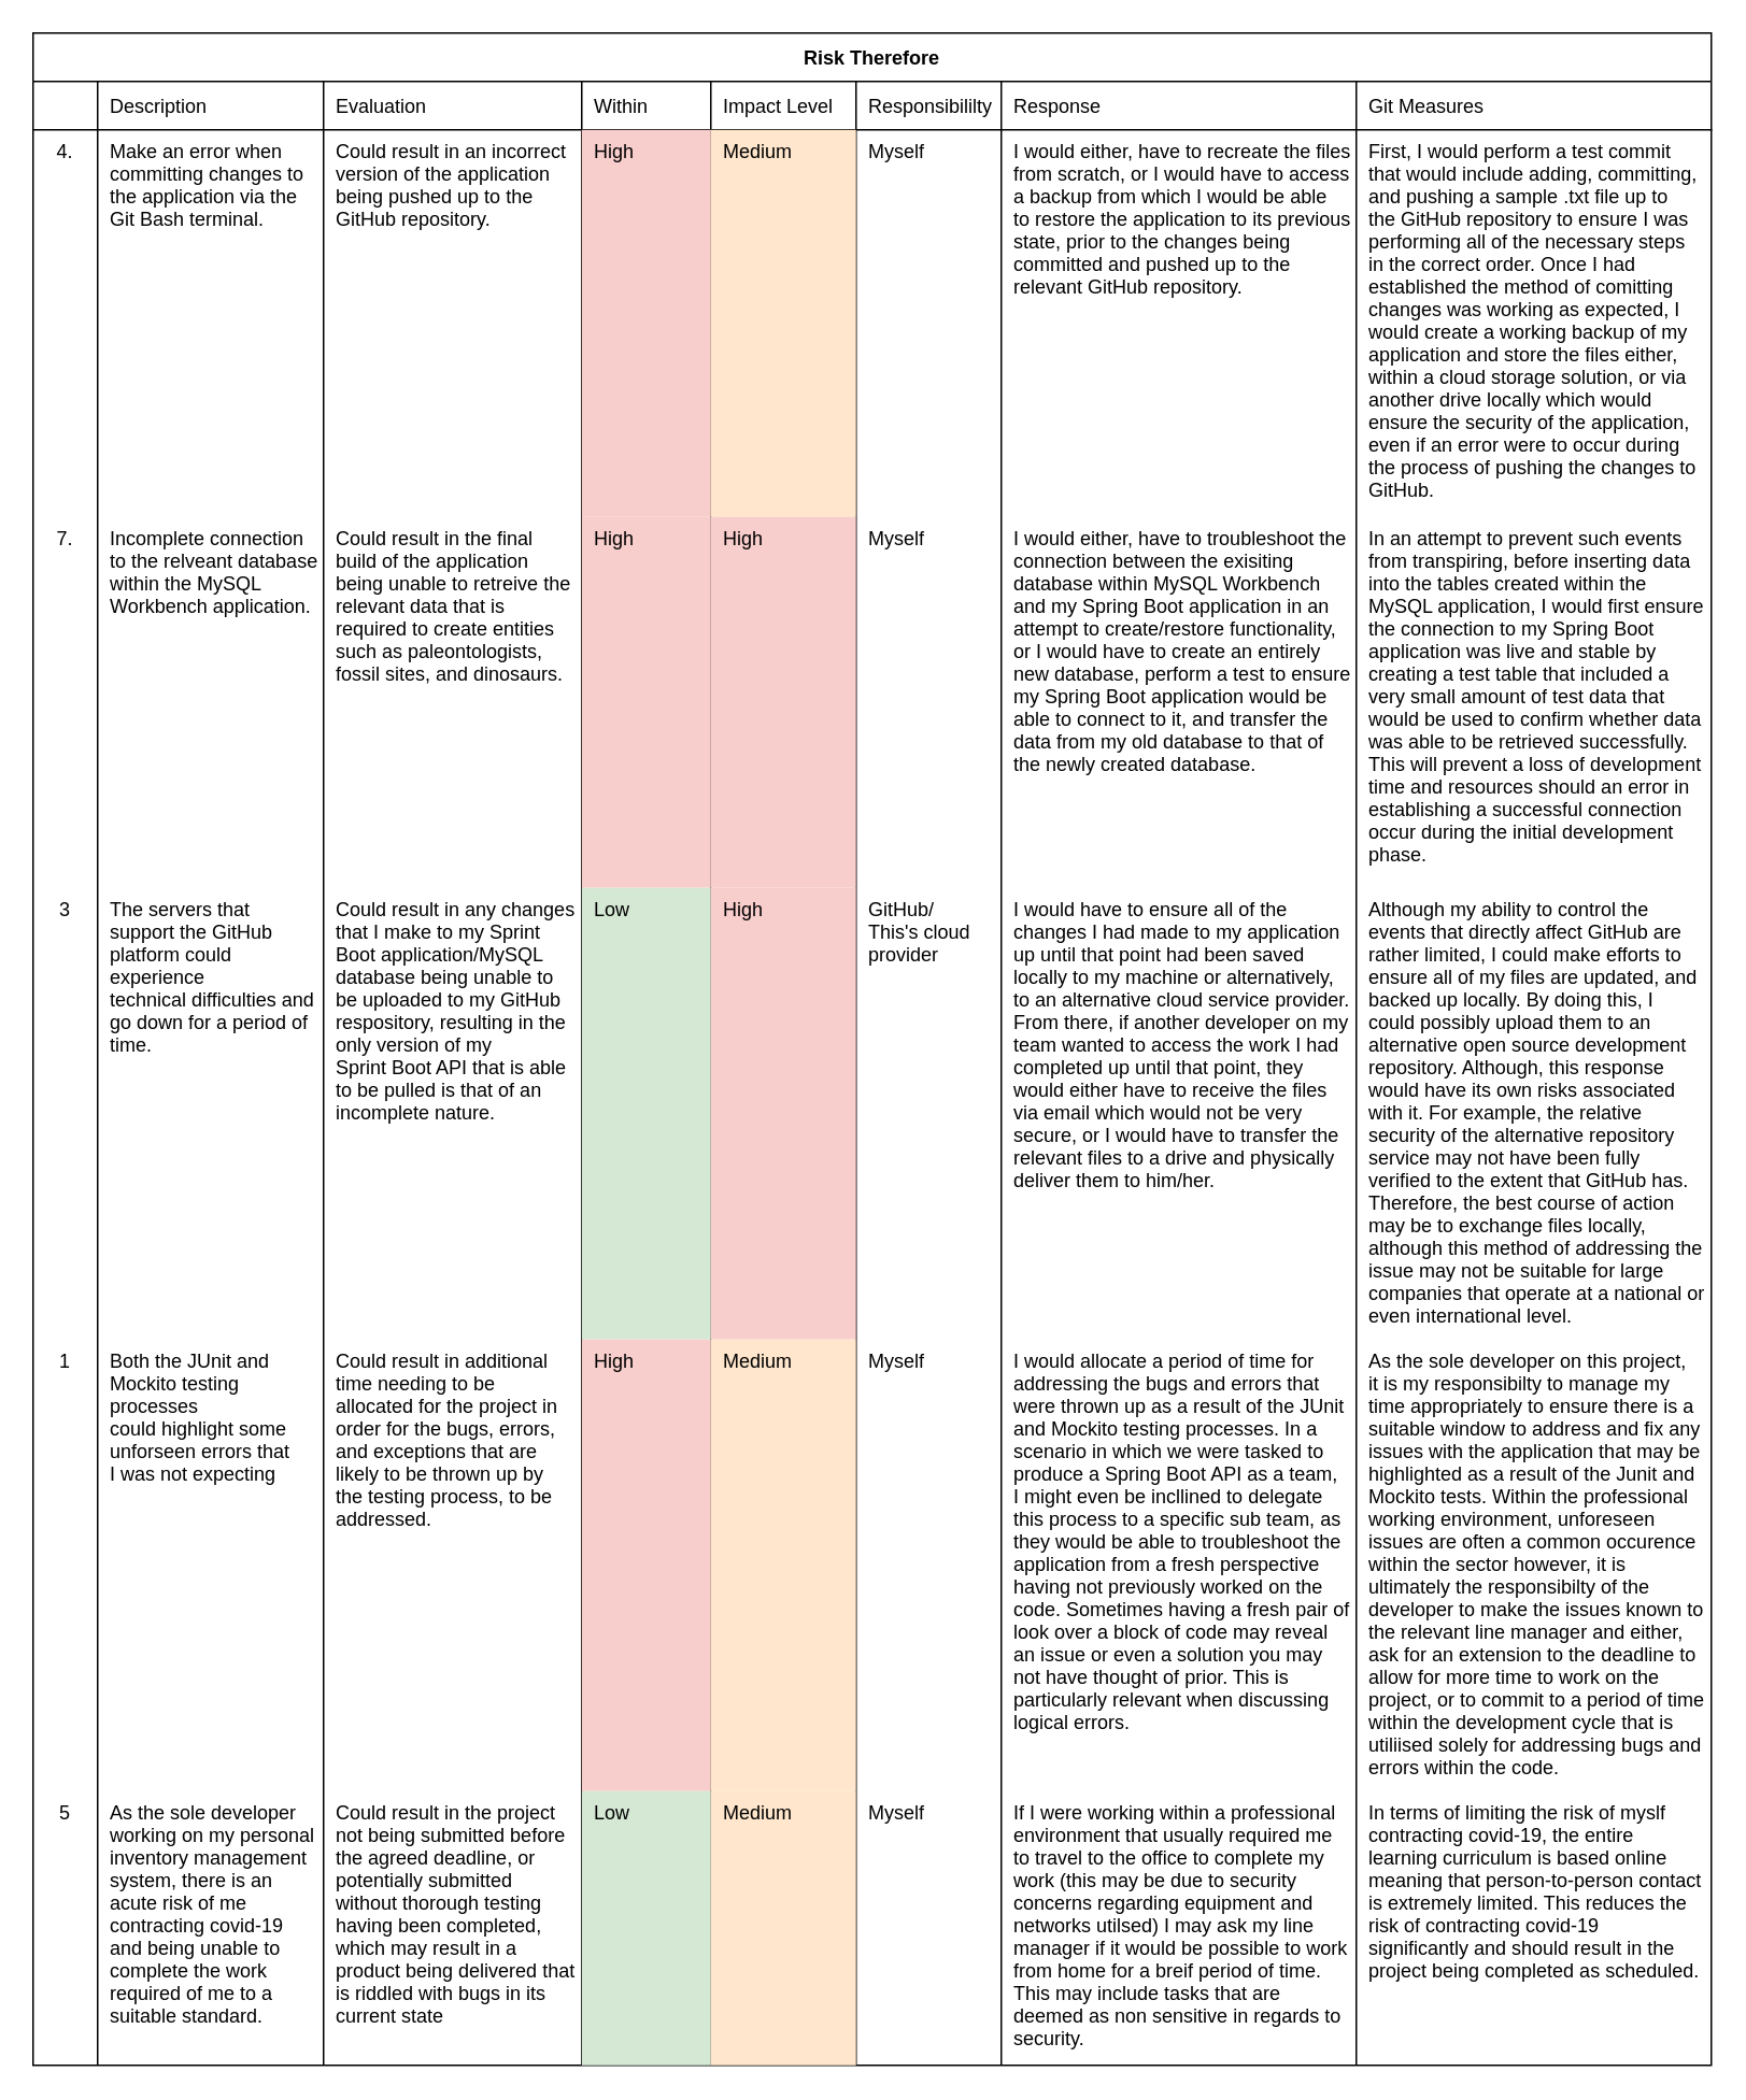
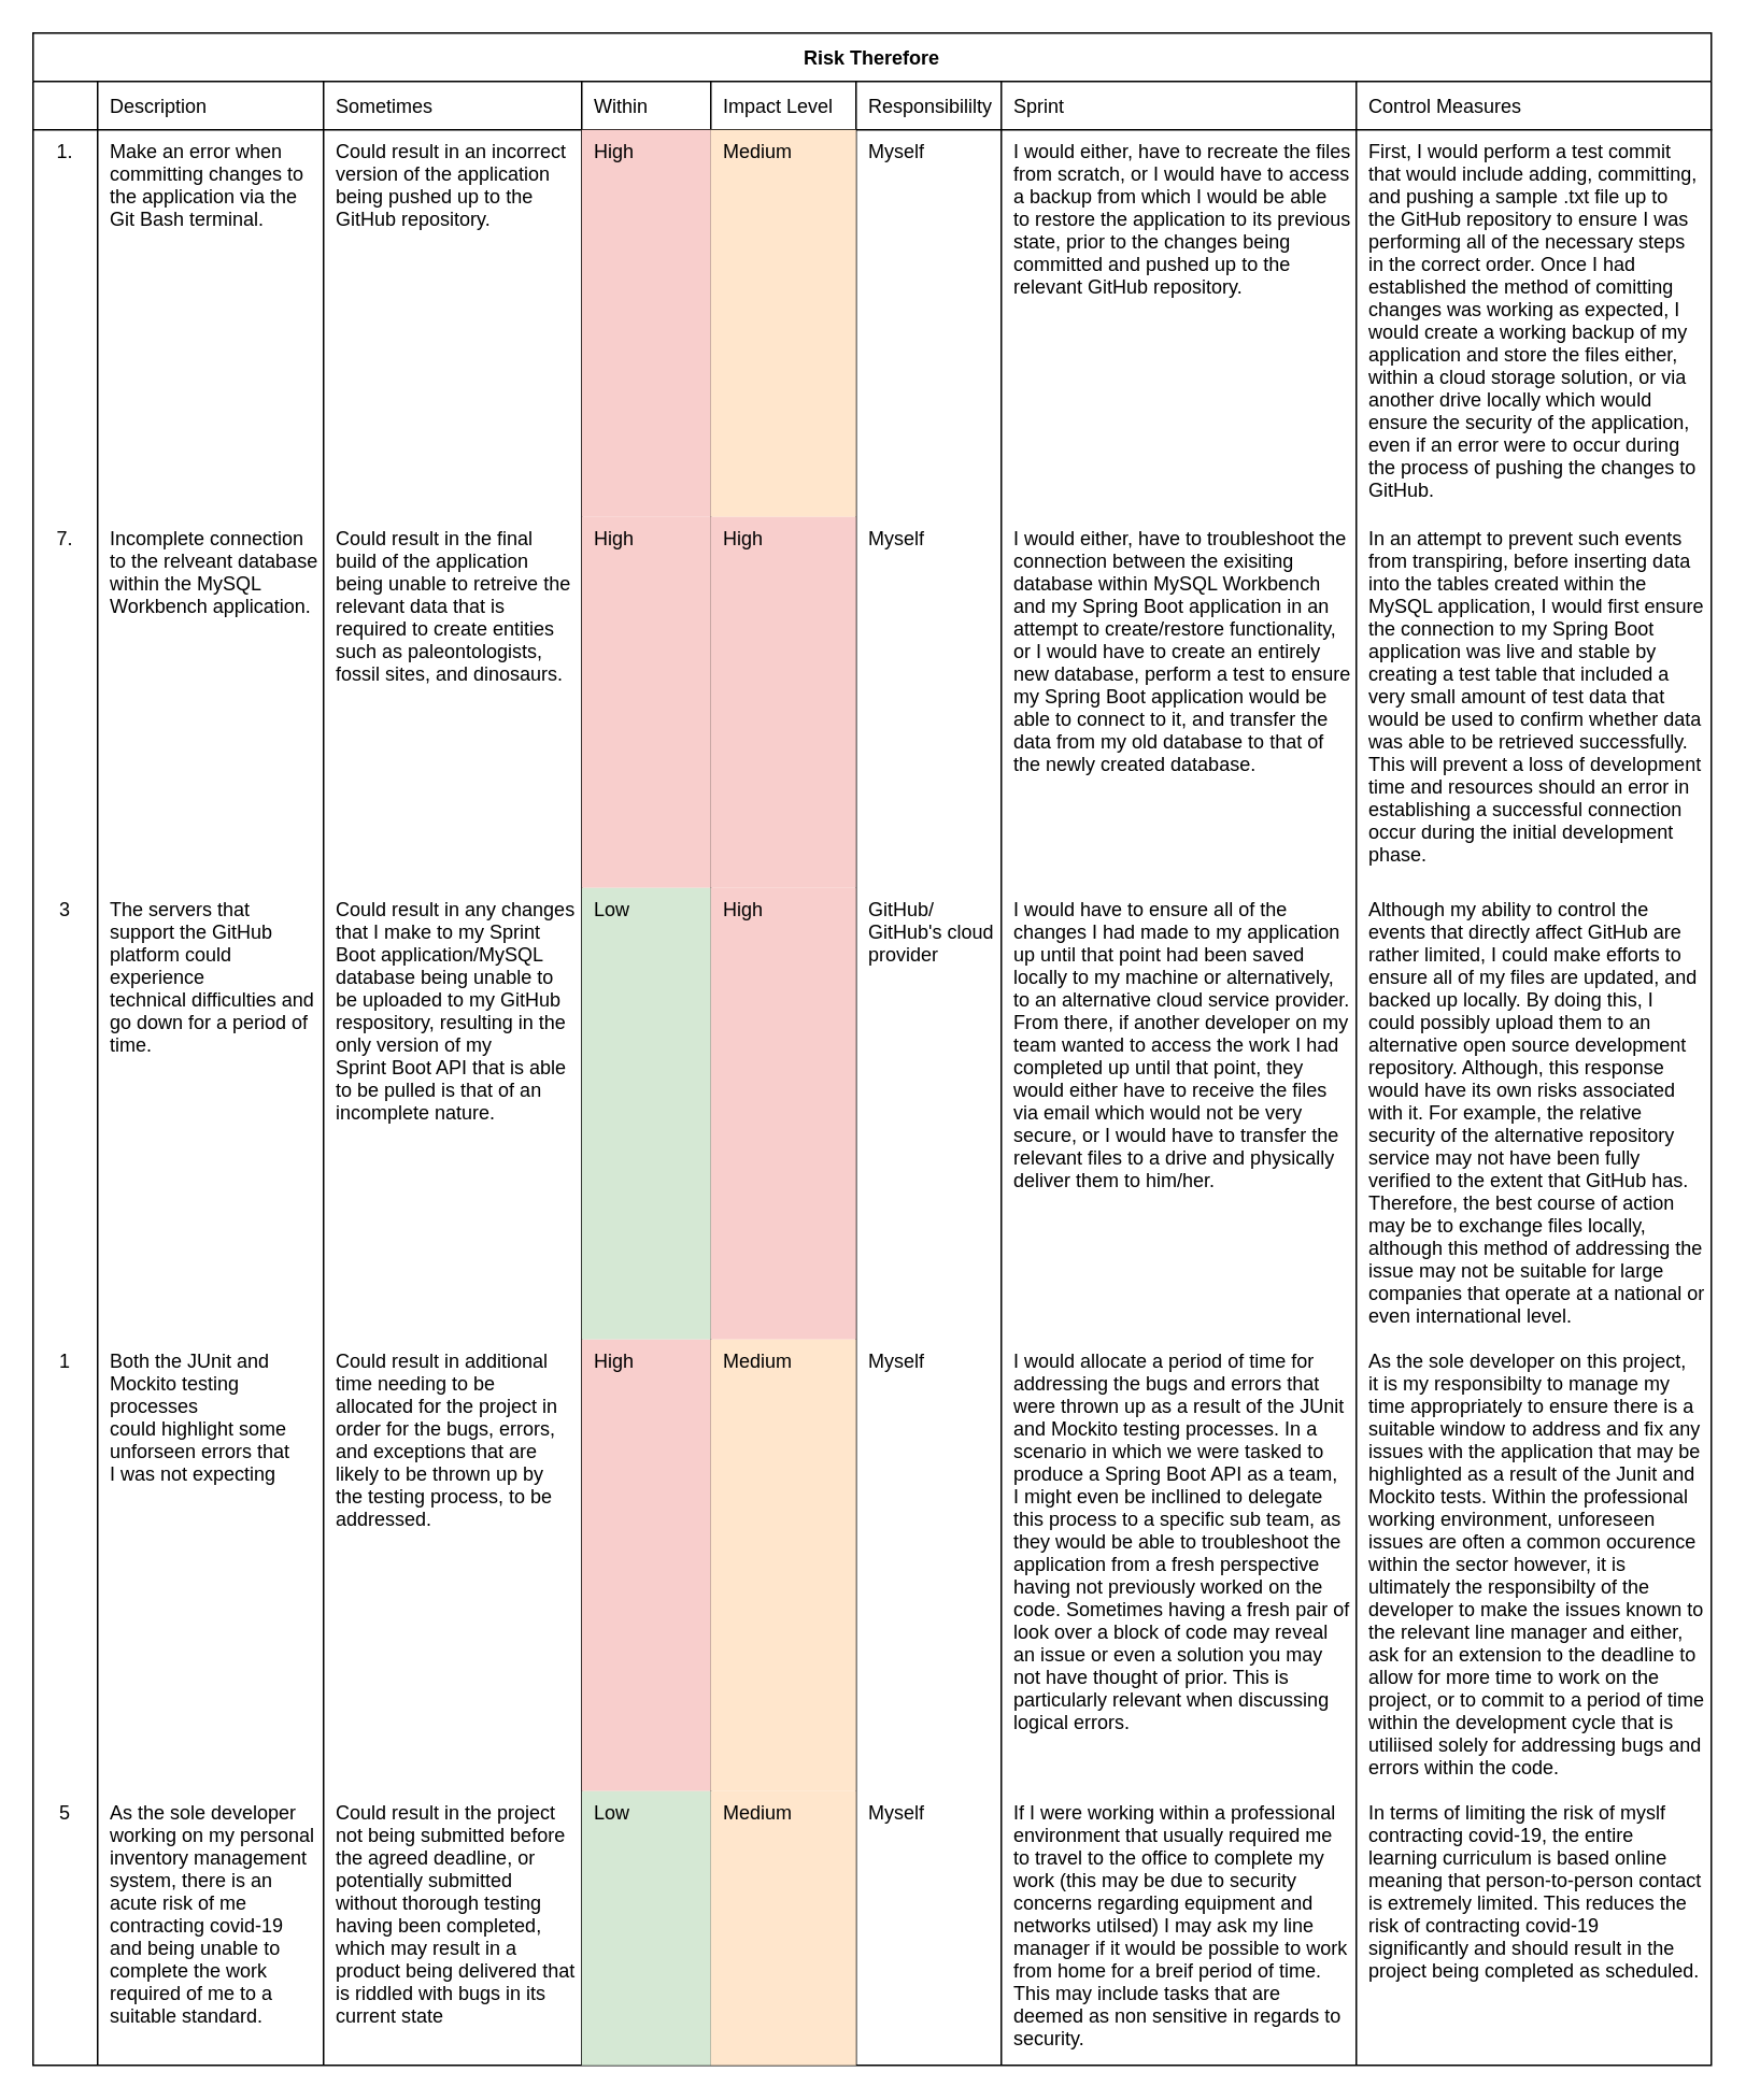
- <mxCell id="6" value="Evaluation" style="shape=partialRectangle;connectable=0;fillColor=none;top=0;left=0;bottom=0;right=0;align=left;spacingLeft=6;fontStyle=0;overflow=hidden;" parent="3" vertex="1"><mxGeometry x="180" width="160" height="30" as="geometry"><mxRectangle width="160" height="30" as="alternateBounds" /></mxGeometry></mxCell>
+ <mxCell id="6" value="Sometimes" style="shape=partialRectangle;connectable=0;fillColor=none;top=0;left=0;bottom=0;right=0;align=left;spacingLeft=6;fontStyle=0;overflow=hidden;" parent="3" vertex="1"><mxGeometry x="180" width="160" height="30" as="geometry"><mxRectangle width="160" height="30" as="alternateBounds" /></mxGeometry></mxCell>
- <mxCell id="10" value="Response" style="shape=partialRectangle;connectable=0;fillColor=none;top=0;left=0;bottom=0;right=0;align=left;spacingLeft=6;fontStyle=0;overflow=hidden;" parent="3" vertex="1"><mxGeometry x="600" width="220" height="30" as="geometry"><mxRectangle width="220" height="30" as="alternateBounds" /></mxGeometry></mxCell>
+ <mxCell id="10" value="Sprint" style="shape=partialRectangle;connectable=0;fillColor=none;top=0;left=0;bottom=0;right=0;align=left;spacingLeft=6;fontStyle=0;overflow=hidden;" parent="3" vertex="1"><mxGeometry x="600" width="220" height="30" as="geometry"><mxRectangle width="220" height="30" as="alternateBounds" /></mxGeometry></mxCell>
- <mxCell id="11" value="Git Measures" style="shape=partialRectangle;connectable=0;fillColor=none;top=0;left=0;bottom=0;right=0;align=left;spacingLeft=6;fontStyle=0;overflow=hidden;" parent="3" vertex="1"><mxGeometry x="820" width="220" height="30" as="geometry"><mxRectangle width="220" height="30" as="alternateBounds" /></mxGeometry></mxCell>
+ <mxCell id="11" value="Control Measures" style="shape=partialRectangle;connectable=0;fillColor=none;top=0;left=0;bottom=0;right=0;align=left;spacingLeft=6;fontStyle=0;overflow=hidden;" parent="3" vertex="1"><mxGeometry x="820" width="220" height="30" as="geometry"><mxRectangle width="220" height="30" as="alternateBounds" /></mxGeometry></mxCell>
- <mxCell id="13" value="4." style="shape=partialRectangle;connectable=0;fillColor=none;top=0;left=0;bottom=0;right=0;editable=1;overflow=hidden;verticalAlign=top;" parent="12" vertex="1"><mxGeometry width="40" height="240" as="geometry"><mxRectangle width="40" height="240" as="alternateBounds" /></mxGeometry></mxCell>
+ <mxCell id="13" value="1." style="shape=partialRectangle;connectable=0;fillColor=none;top=0;left=0;bottom=0;right=0;editable=1;overflow=hidden;verticalAlign=top;" parent="12" vertex="1"><mxGeometry width="40" height="240" as="geometry"><mxRectangle width="40" height="240" as="alternateBounds" /></mxGeometry></mxCell>
- <mxCell id="36" value="GitHub/&#10;This's cloud&#10;provider" style="shape=partialRectangle;connectable=0;fillColor=none;top=0;left=0;bottom=0;right=0;align=left;spacingLeft=6;overflow=hidden;verticalAlign=top;" parent="30" vertex="1"><mxGeometry x="510" width="90" height="280" as="geometry"><mxRectangle width="90" height="280" as="alternateBounds" /></mxGeometry></mxCell>
+ <mxCell id="36" value="GitHub/&#10;GitHub's cloud&#10;provider" style="shape=partialRectangle;connectable=0;fillColor=none;top=0;left=0;bottom=0;right=0;align=left;spacingLeft=6;overflow=hidden;verticalAlign=top;" parent="30" vertex="1"><mxGeometry x="510" width="90" height="280" as="geometry"><mxRectangle width="90" height="280" as="alternateBounds" /></mxGeometry></mxCell>
